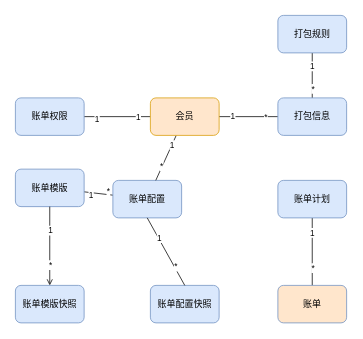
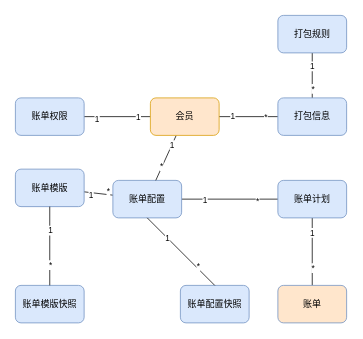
+ <mxCell id="10" value="" style="edgeStyle=none;rounded=0;orthogonalLoop=1;jettySize=auto;html=1;endArrow=none;endFill=0;" parent="1" source="13" target="31" edge="1"><mxGeometry relative="1" as="geometry" /></mxCell>
+ <mxCell id="11" value="1" style="edgeLabel;html=1;align=center;verticalAlign=middle;resizable=0;points=[];" parent="10" vertex="1" connectable="0"><mxGeometry x="-0.519" relative="1" as="geometry"><mxPoint as="offset" /></mxGeometry></mxCell>
+ <mxCell id="12" value="*" style="edgeLabel;html=1;align=center;verticalAlign=middle;resizable=0;points=[];" parent="10" vertex="1" connectable="0"><mxGeometry x="0.579" y="-2" relative="1" as="geometry"><mxPoint as="offset" /></mxGeometry></mxCell>
- <mxCell id="7" value="" style="endArrow=open;html=1;rounded=0;entryX=0.5;entryY=0;entryDx=0;entryDy=0;exitX=0.5;exitY=1;exitDx=0;exitDy=0;" parent="1" source="5" target="6" edge="1"><mxGeometry width="50" height="50" relative="1" as="geometry"><mxPoint x="0" y="390" as="sourcePoint" /><mxPoint x="-10" y="530" as="targetPoint" /></mxGeometry></mxCell>
+ <mxCell id="7" value="" style="endArrow=none;html=1;rounded=0;entryX=0.5;entryY=0;entryDx=0;entryDy=0;exitX=0.5;exitY=1;exitDx=0;exitDy=0;" parent="1" source="5" target="6" edge="1"><mxGeometry width="50" height="50" relative="1" as="geometry"><mxPoint x="0" y="390" as="sourcePoint" /><mxPoint x="-10" y="530" as="targetPoint" /></mxGeometry></mxCell>
- <mxCell id="14" value="账单配置快照" style="rounded=1;whiteSpace=wrap;html=1;fillColor=#dae8fc;strokeColor=#6c8ebf;" parent="1" vertex="1"><mxGeometry x="200" y="380" width="91.67" height="50" as="geometry" /></mxCell>
+ <mxCell id="14" value="账单配置快照" style="rounded=1;whiteSpace=wrap;html=1;fillColor=#dae8fc;strokeColor=#6c8ebf;" parent="1" vertex="1"><mxGeometry x="240" y="380" width="91.67" height="50" as="geometry" /></mxCell>
